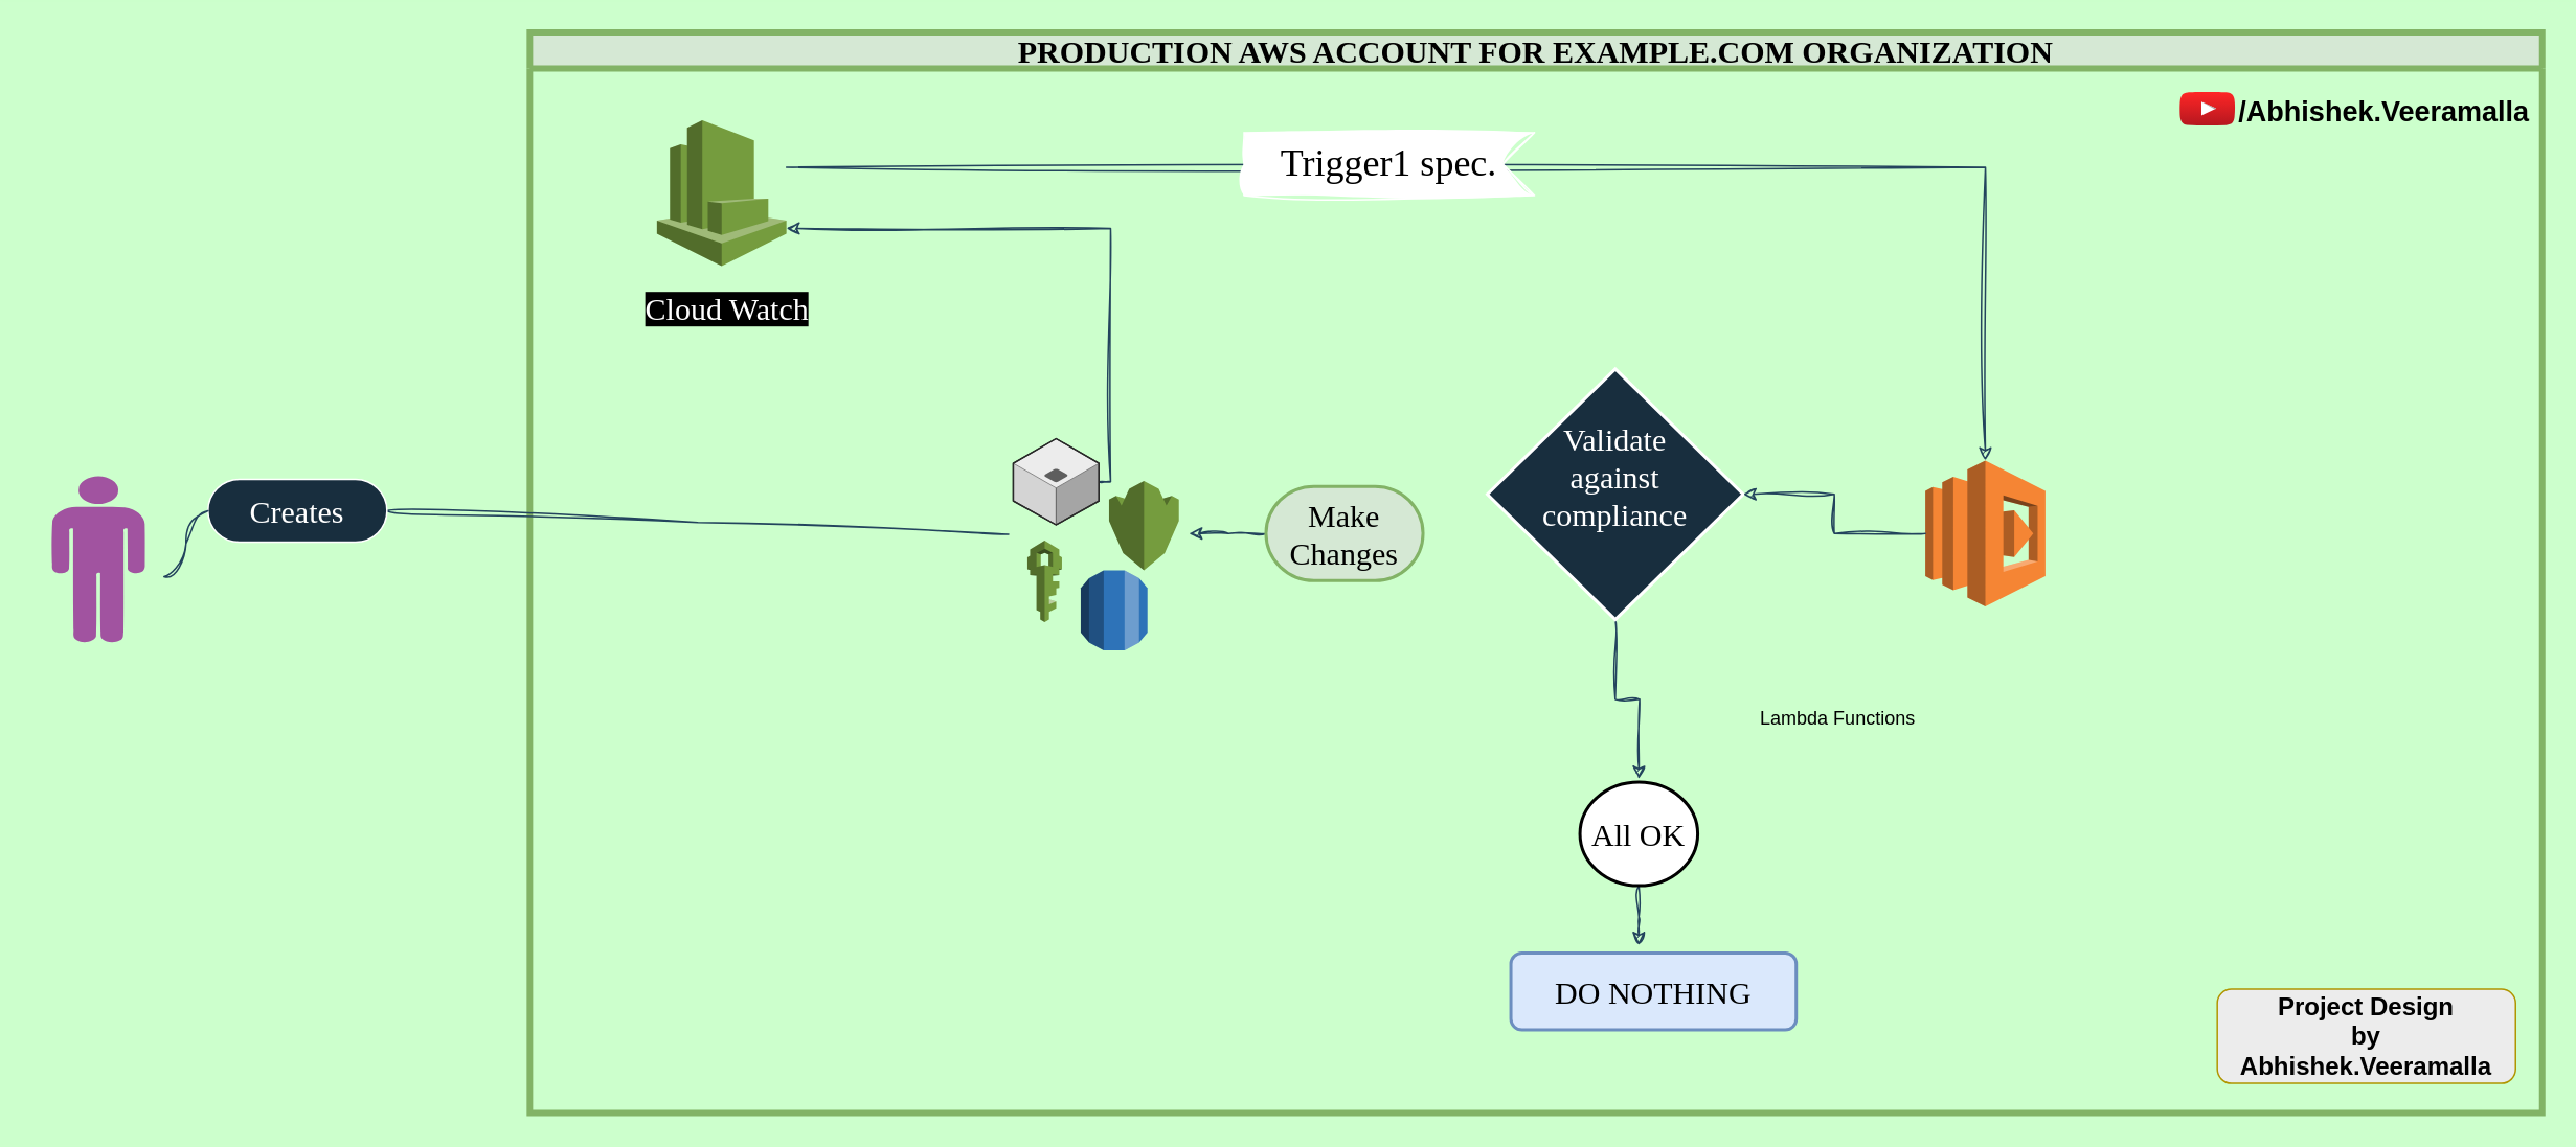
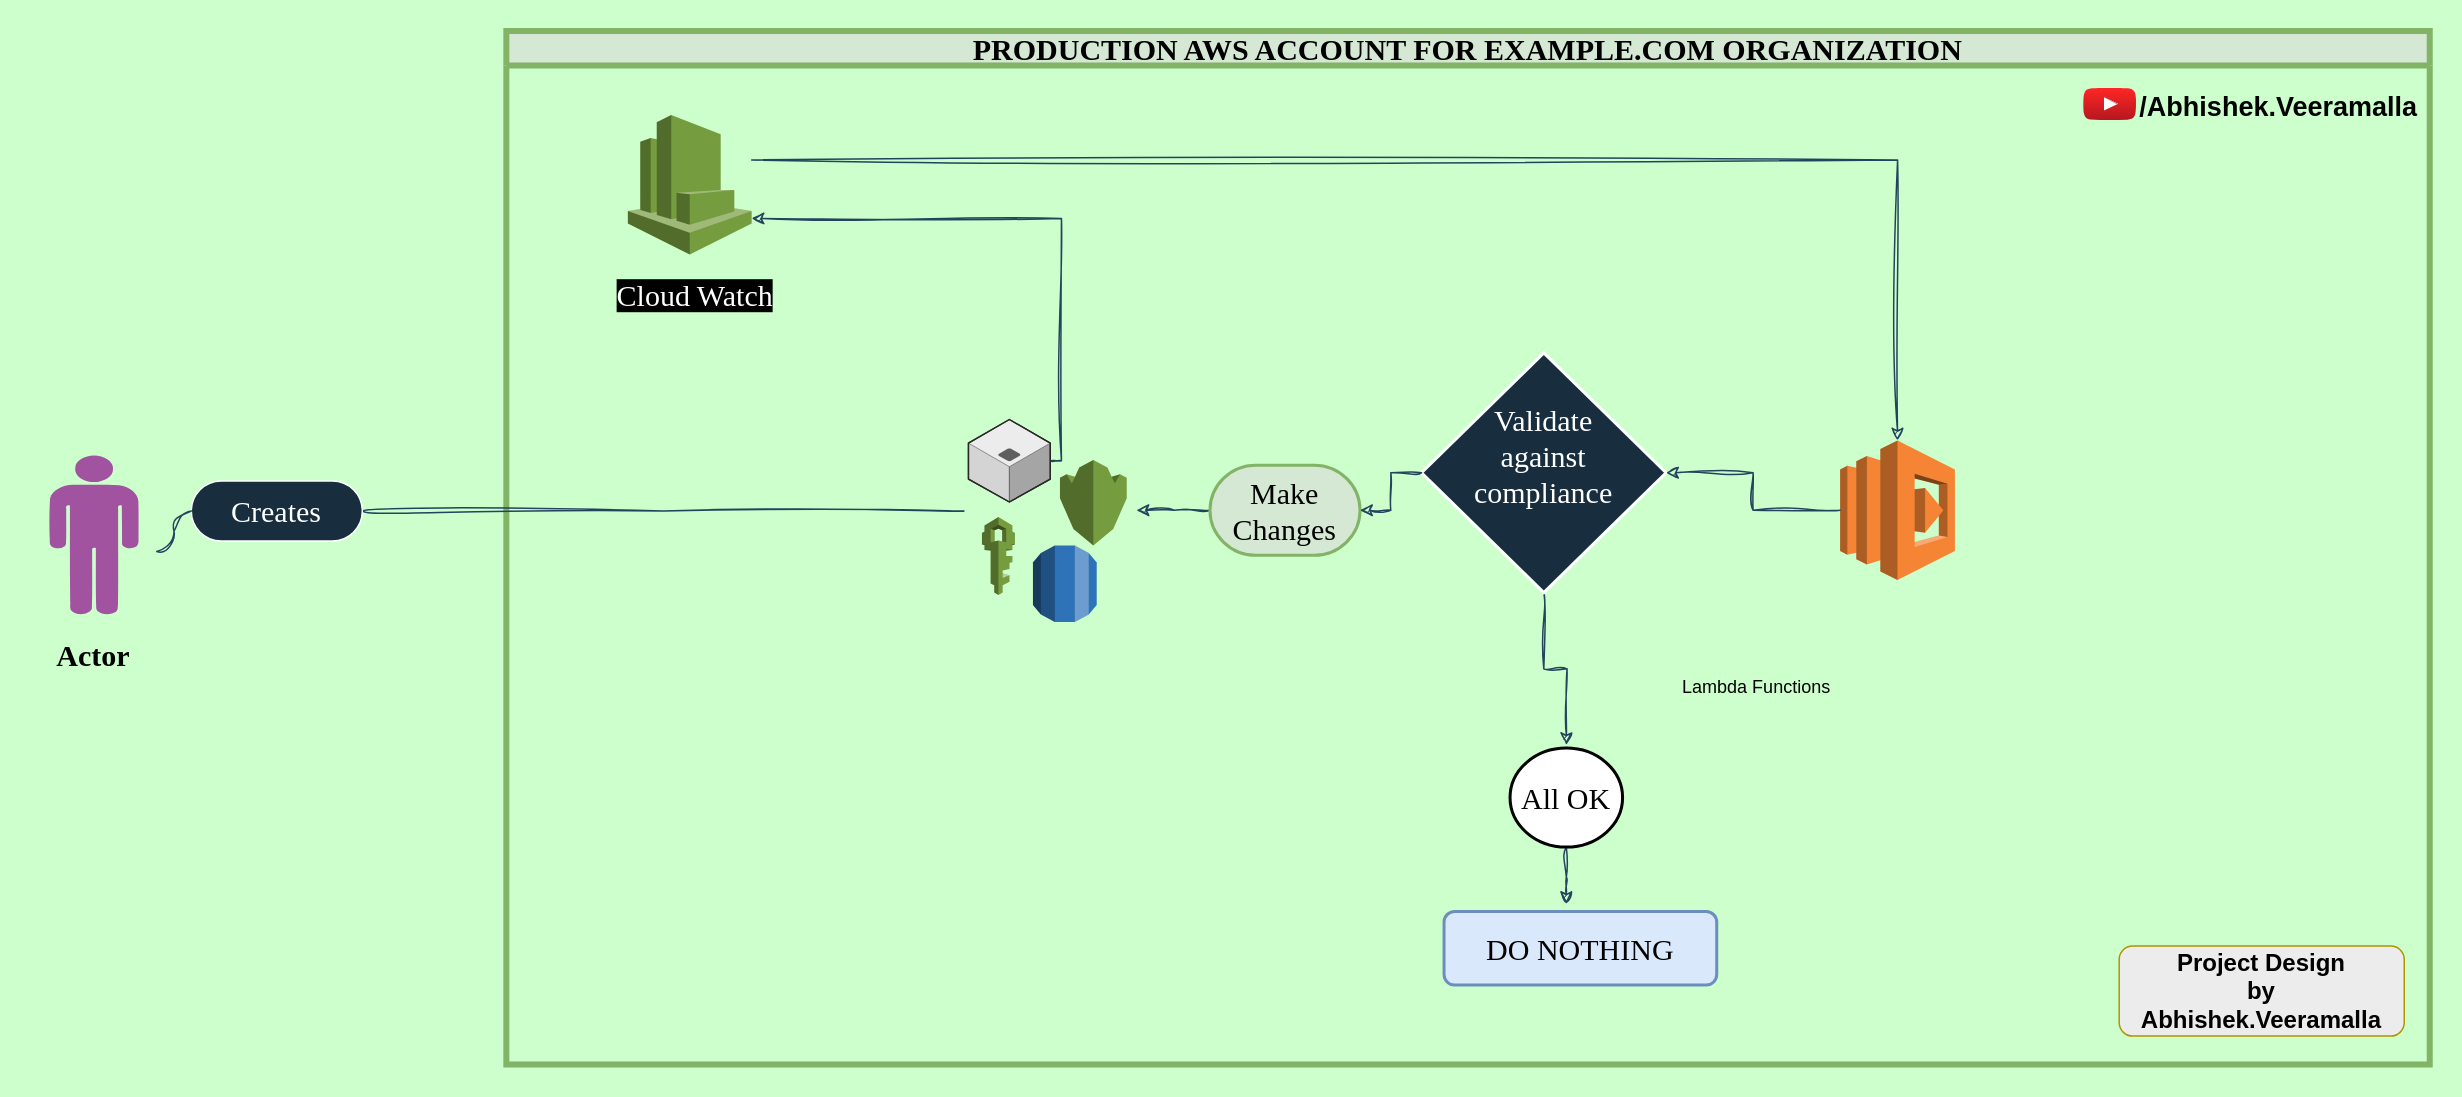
- <mxCell id="10" value="&lt;font style=&quot;font-size: 24px;&quot; color=&quot;#000000&quot;&gt;Trigger1 spec.&lt;/font&gt;" style="html=1;shape=mxgraph.infographic.ribbonSimple;notch1=20;notch2=0;align=center;verticalAlign=middle;fontSize=14;fontStyle=0;flipH=1;fillColor=#FFFFFF;whiteSpace=wrap;sketch=1;hachureGap=4;jiggle=2;curveFitting=1;strokeColor=#FFFFFF;fontFamily=Architects Daughter;fontSource=https%3A%2F%2Ffonts.googleapis.com%2Fcss%3Ffamily%3DArchitects%2BDaughter;fontColor=#FFFFFF;" vertex="1" parent="2"><mxGeometry x="455" y="64" width="185" height="40" as="geometry" /></mxCell>
+ <mxCell id="21" style="edgeStyle=orthogonalEdgeStyle;rounded=0;sketch=1;hachureGap=4;jiggle=2;curveFitting=1;orthogonalLoop=1;jettySize=auto;html=1;strokeColor=#23445D;fontFamily=Architects Daughter;fontSource=https%3A%2F%2Ffonts.googleapis.com%2Fcss%3Ffamily%3DArchitects%2BDaughter;fontSize=16;" edge="1" parent="2" source="14" target="20"><mxGeometry relative="1" as="geometry"><mxPoint x="425" y="319.505" as="targetPoint" /></mxGeometry></mxCell>
- <mxCell id="31" value="Creates" style="whiteSpace=wrap;html=1;rounded=1;arcSize=50;align=center;verticalAlign=middle;strokeWidth=1;autosize=1;spacing=4;treeFolding=1;treeMoving=1;newEdgeStyle={&quot;edgeStyle&quot;:&quot;entityRelationEdgeStyle&quot;,&quot;startArrow&quot;:&quot;none&quot;,&quot;endArrow&quot;:&quot;none&quot;,&quot;segment&quot;:10,&quot;curved&quot;:1,&quot;sourcePerimeterSpacing&quot;:0,&quot;targetPerimeterSpacing&quot;:0};hachureGap=4;strokeColor=#FFFFFF;fontFamily=Architects Daughter;fontSource=https%3A%2F%2Ffonts.googleapis.com%2Fcss%3Ffamily%3DArchitects%2BDaughter;fontSize=20;fontColor=#FFFFFF;fillColor=#182E3E;" vertex="1" parent="1"><mxGeometry x="132" y="305" width="114" height="40" as="geometry" /></mxCell>
+ <mxCell id="31" value="Creates" style="whiteSpace=wrap;html=1;rounded=1;arcSize=50;align=center;verticalAlign=middle;strokeWidth=1;autosize=1;spacing=4;treeFolding=1;treeMoving=1;newEdgeStyle={&quot;edgeStyle&quot;:&quot;entityRelationEdgeStyle&quot;,&quot;startArrow&quot;:&quot;none&quot;,&quot;endArrow&quot;:&quot;none&quot;,&quot;segment&quot;:10,&quot;curved&quot;:1,&quot;sourcePerimeterSpacing&quot;:0,&quot;targetPerimeterSpacing&quot;:0};hachureGap=4;strokeColor=#FFFFFF;fontFamily=Architects Daughter;fontSource=https%3A%2F%2Ffonts.googleapis.com%2Fcss%3Ffamily%3DArchitects%2BDaughter;fontSize=20;fontColor=#FFFFFF;fillColor=#182E3E;" vertex="1" parent="1"><mxGeometry x="127" y="320" width="114" height="40" as="geometry" /></mxCell>
+ <mxCell id="29" value="&lt;font color=&quot;#000000&quot;&gt;&lt;b&gt;Actor&lt;br&gt;&lt;/b&gt;&lt;/font&gt;" style="text;html=1;strokeColor=none;fillColor=none;align=center;verticalAlign=middle;whiteSpace=wrap;rounded=0;fontSize=20;fontFamily=Architects Daughter;fontColor=#FFFFFF;" vertex="1" parent="1"><mxGeometry x="20" y="412" width="84" height="47" as="geometry" /></mxCell>
